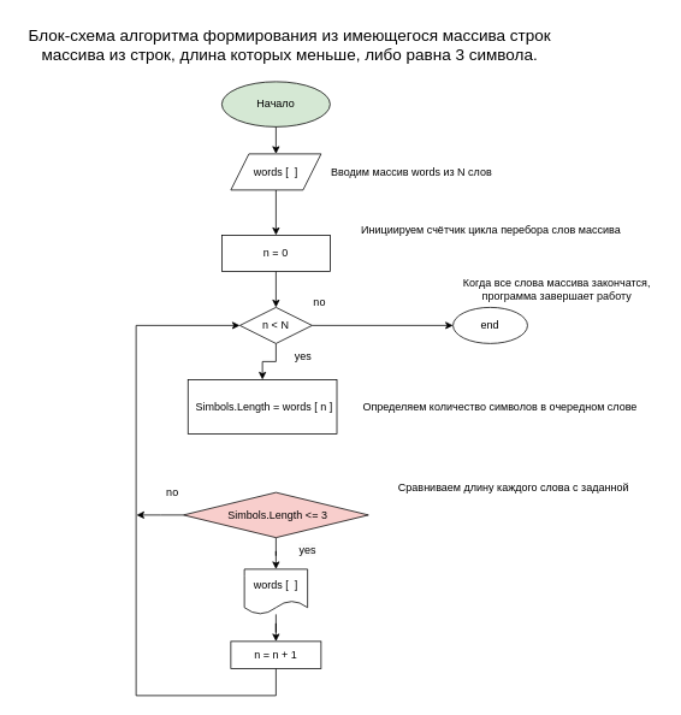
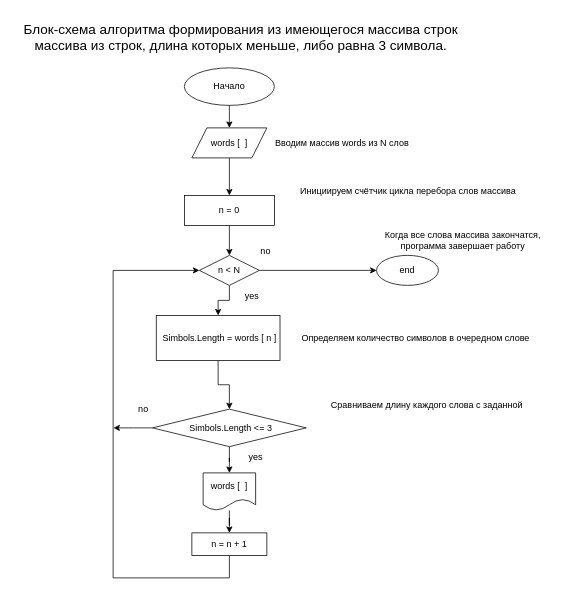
- <mxCell id="2" value="Начало" style="ellipse;whiteSpace=wrap;html=1;fillColor=#d5e8d4;" parent="1" vertex="1"><mxGeometry x="245" y="90" width="120" height="50" as="geometry" /></mxCell>
+ <mxCell id="2" value="Начало" style="ellipse;whiteSpace=wrap;html=1;" parent="1" vertex="1"><mxGeometry x="245" y="90" width="120" height="50" as="geometry" /></mxCell>
+ <mxCell id="13" style="edgeStyle=orthogonalEdgeStyle;rounded=0;orthogonalLoop=1;jettySize=auto;html=1;exitX=0.5;exitY=1;exitDx=0;exitDy=0;entryX=0.5;entryY=0;entryDx=0;entryDy=0;" edge="1" parent="1" source="14" target="26"><mxGeometry relative="1" as="geometry" /></mxCell>
- <mxCell id="26" value="&amp;nbsp;Simbols.Length &amp;lt;= 3" style="rhombus;whiteSpace=wrap;html=1;fillColor=#f8cecc;" vertex="1" parent="1"><mxGeometry x="202.5" y="545" width="205" height="50" as="geometry" /></mxCell>
+ <mxCell id="26" value="&amp;nbsp;Simbols.Length &amp;lt;= 3" style="rhombus;whiteSpace=wrap;html=1;" vertex="1" parent="1"><mxGeometry x="202.5" y="545" width="205" height="50" as="geometry" /></mxCell>
